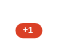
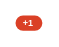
- <mxCell id="2" value="+1" style="rounded=1;whiteSpace=wrap;html=1;arcSize=50;strokeColor=none;strokeWidth=1;fontColor=#FFFFFF;whiteSpace=wrap;align=left;verticalAlign=middle;spacingLeft=0;fontStyle=1;fontSize=12;spacing=10;fillColor=#DA4026;" vertex="1" parent="1"><mxGeometry x="20" y="30" width="35.5" height="20" as="geometry" /></mxCell>
+ <mxCell id="2" value="+1" style="rounded=1;whiteSpace=wrap;html=1;arcSize=50;strokeColor=none;strokeWidth=1;fontColor=#FFFFFF;whiteSpace=wrap;align=left;verticalAlign=middle;spacingLeft=0;fontStyle=1;fontSize=12;spacing=10;fillColor=#DA4026;" vertex="1" parent="1"><mxGeometry x="20" y="20" width="35.5" height="20" as="geometry" /></mxCell>
